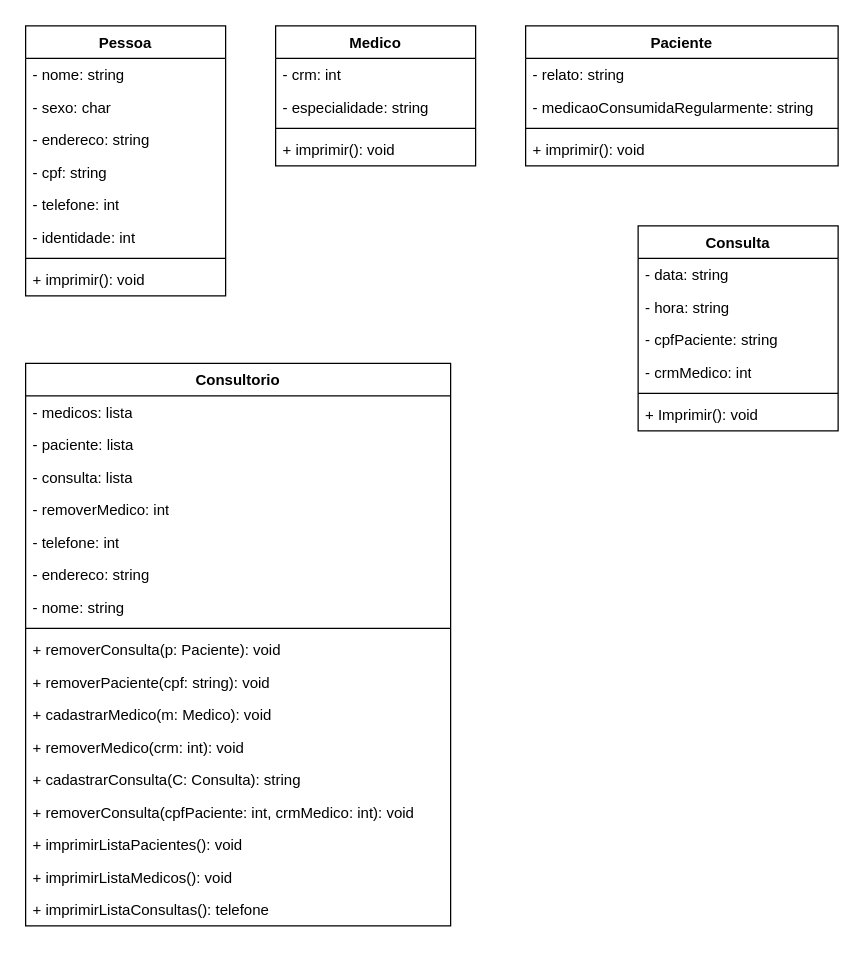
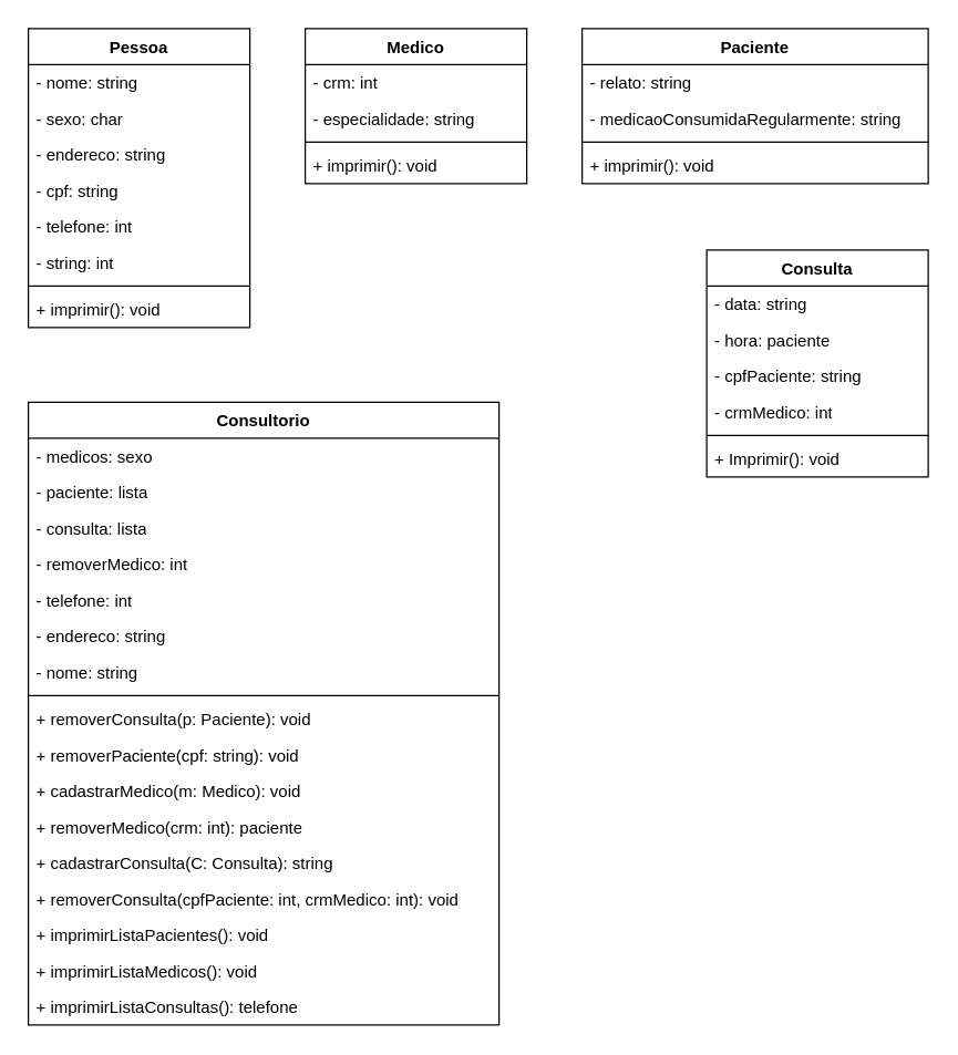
- <mxCell id="8" value="- identidade: int" style="text;strokeColor=none;fillColor=none;align=left;verticalAlign=top;spacingLeft=4;spacingRight=4;overflow=hidden;rotatable=0;points=[[0,0.5],[1,0.5]];portConstraint=eastwest;whiteSpace=wrap;html=1;" vertex="1" parent="2"><mxGeometry y="156" width="160" height="26" as="geometry" /></mxCell>
+ <mxCell id="8" value="- string: int" style="text;strokeColor=none;fillColor=none;align=left;verticalAlign=top;spacingLeft=4;spacingRight=4;overflow=hidden;rotatable=0;points=[[0,0.5],[1,0.5]];portConstraint=eastwest;whiteSpace=wrap;html=1;" vertex="1" parent="2"><mxGeometry y="156" width="160" height="26" as="geometry" /></mxCell>
- <mxCell id="23" value="- hora: string" style="text;strokeColor=none;fillColor=none;align=left;verticalAlign=top;spacingLeft=4;spacingRight=4;overflow=hidden;rotatable=0;points=[[0,0.5],[1,0.5]];portConstraint=eastwest;whiteSpace=wrap;html=1;" vertex="1" parent="21"><mxGeometry y="52" width="160" height="26" as="geometry" /></mxCell>
+ <mxCell id="23" value="- hora: paciente" style="text;strokeColor=none;fillColor=none;align=left;verticalAlign=top;spacingLeft=4;spacingRight=4;overflow=hidden;rotatable=0;points=[[0,0.5],[1,0.5]];portConstraint=eastwest;whiteSpace=wrap;html=1;" vertex="1" parent="21"><mxGeometry y="52" width="160" height="26" as="geometry" /></mxCell>
- <mxCell id="29" value="- medicos: lista" style="text;strokeColor=none;fillColor=none;align=left;verticalAlign=top;spacingLeft=4;spacingRight=4;overflow=hidden;rotatable=0;points=[[0,0.5],[1,0.5]];portConstraint=eastwest;whiteSpace=wrap;html=1;" vertex="1" parent="28"><mxGeometry y="26" width="340" height="26" as="geometry" /></mxCell>
+ <mxCell id="29" value="- medicos: sexo" style="text;strokeColor=none;fillColor=none;align=left;verticalAlign=top;spacingLeft=4;spacingRight=4;overflow=hidden;rotatable=0;points=[[0,0.5],[1,0.5]];portConstraint=eastwest;whiteSpace=wrap;html=1;" vertex="1" parent="28"><mxGeometry y="26" width="340" height="26" as="geometry" /></mxCell>
- <mxCell id="40" value="+ removerMedico(crm: int): void" style="text;strokeColor=none;fillColor=none;align=left;verticalAlign=top;spacingLeft=4;spacingRight=4;overflow=hidden;rotatable=0;points=[[0,0.5],[1,0.5]];portConstraint=eastwest;whiteSpace=wrap;html=1;" vertex="1" parent="28"><mxGeometry y="294" width="340" height="26" as="geometry" /></mxCell>
+ <mxCell id="40" value="+ removerMedico(crm: int): paciente" style="text;strokeColor=none;fillColor=none;align=left;verticalAlign=top;spacingLeft=4;spacingRight=4;overflow=hidden;rotatable=0;points=[[0,0.5],[1,0.5]];portConstraint=eastwest;whiteSpace=wrap;html=1;" vertex="1" parent="28"><mxGeometry y="294" width="340" height="26" as="geometry" /></mxCell>
